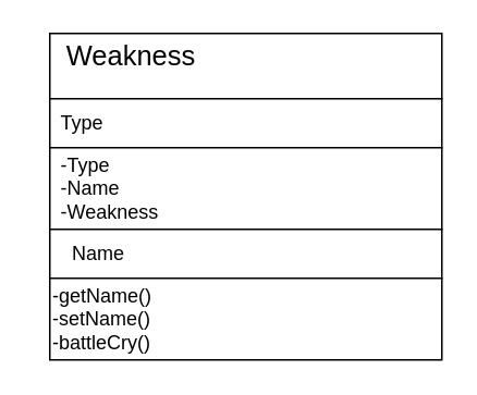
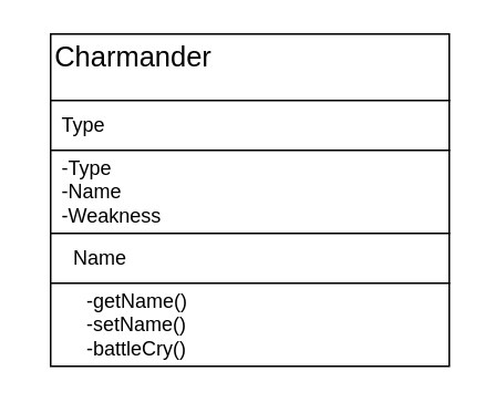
- <mxCell id="4" value="&lt;font style=&quot;font-size: 17px;&quot;&gt;Weakness&lt;/font&gt;" style="text;html=1;strokeColor=none;fillColor=none;align=center;verticalAlign=middle;whiteSpace=wrap;rounded=0;" vertex="1" parent="1"><mxGeometry x="30" y="20" width="100" height="30" as="geometry" /></mxCell>
+ <mxCell id="4" value="&lt;font style=&quot;font-size: 17px;&quot;&gt;Charmander&lt;/font&gt;" style="text;html=1;strokeColor=none;fillColor=none;align=center;verticalAlign=middle;whiteSpace=wrap;rounded=0;" vertex="1" parent="1"><mxGeometry x="30" y="20" width="100" height="30" as="geometry" /></mxCell>
- <mxCell id="11" value="&lt;div style=&quot;&quot;&gt;&lt;span style=&quot;background-color: initial;&quot;&gt;-getName()&lt;/span&gt;&lt;/div&gt;&lt;div style=&quot;&quot;&gt;&lt;span style=&quot;background-color: initial;&quot;&gt;-setName()&lt;/span&gt;&lt;/div&gt;&lt;div style=&quot;&quot;&gt;&lt;span style=&quot;background-color: initial;&quot;&gt;-battleCry()&lt;/span&gt;&lt;/div&gt;" style="text;html=1;strokeColor=none;fillColor=none;align=left;verticalAlign=middle;whiteSpace=wrap;rounded=0;" vertex="1" parent="1"><mxGeometry x="30" y="180" width="110" height="30" as="geometry" /></mxCell>
+ <mxCell id="11" value="&lt;div style=&quot;&quot;&gt;&lt;span style=&quot;background-color: initial;&quot;&gt;-getName()&lt;/span&gt;&lt;/div&gt;&lt;div style=&quot;&quot;&gt;&lt;span style=&quot;background-color: initial;&quot;&gt;-setName()&lt;/span&gt;&lt;/div&gt;&lt;div style=&quot;&quot;&gt;&lt;span style=&quot;background-color: initial;&quot;&gt;-battleCry()&lt;/span&gt;&lt;/div&gt;" style="text;html=1;strokeColor=none;fillColor=none;align=left;verticalAlign=middle;whiteSpace=wrap;rounded=0;" vertex="1" parent="1"><mxGeometry x="50" y="180" width="110" height="30" as="geometry" /></mxCell>
